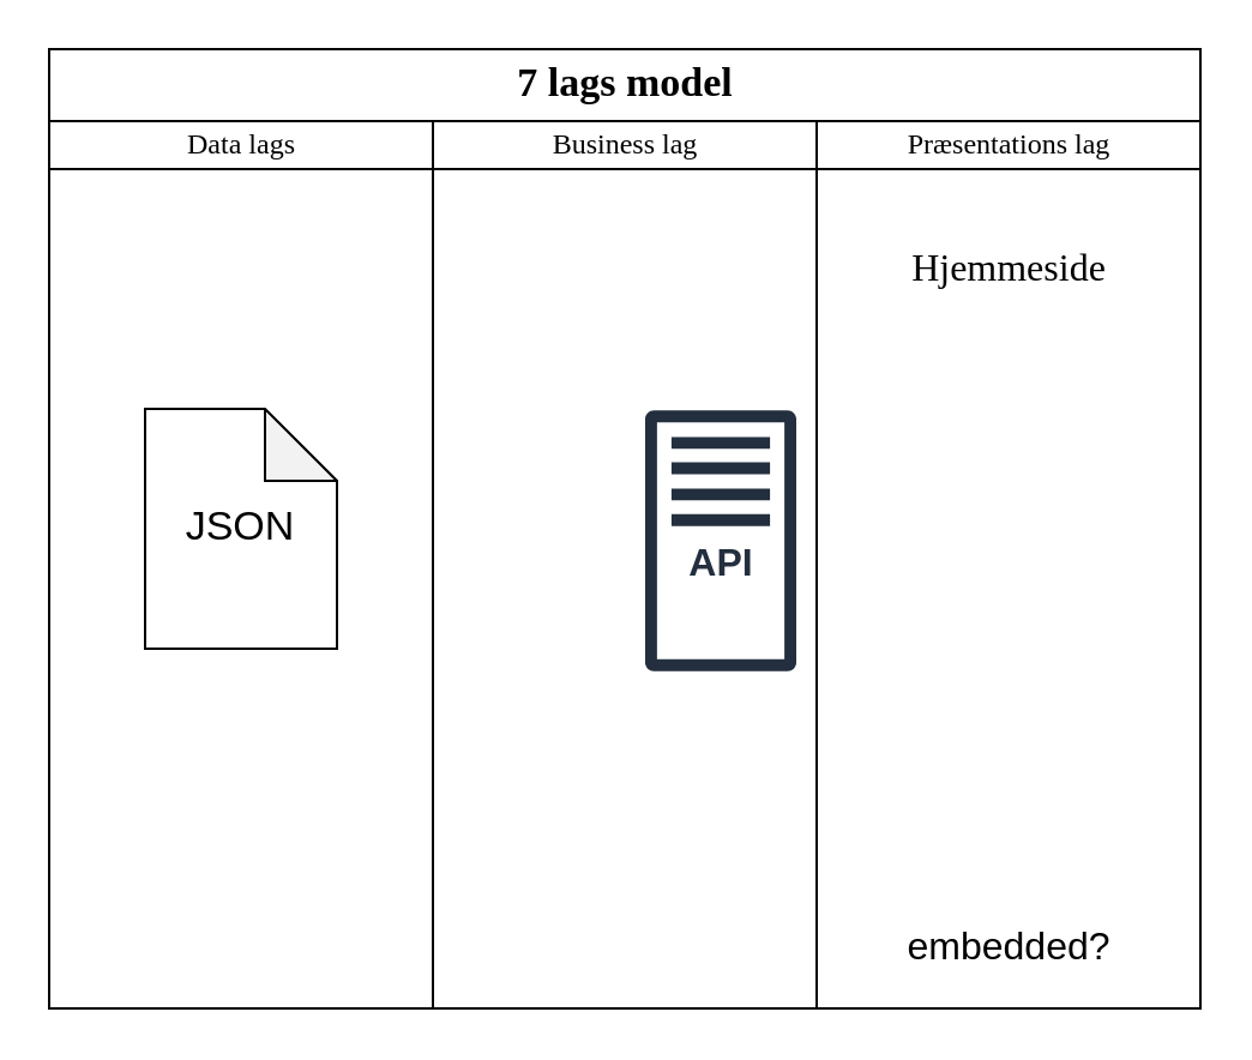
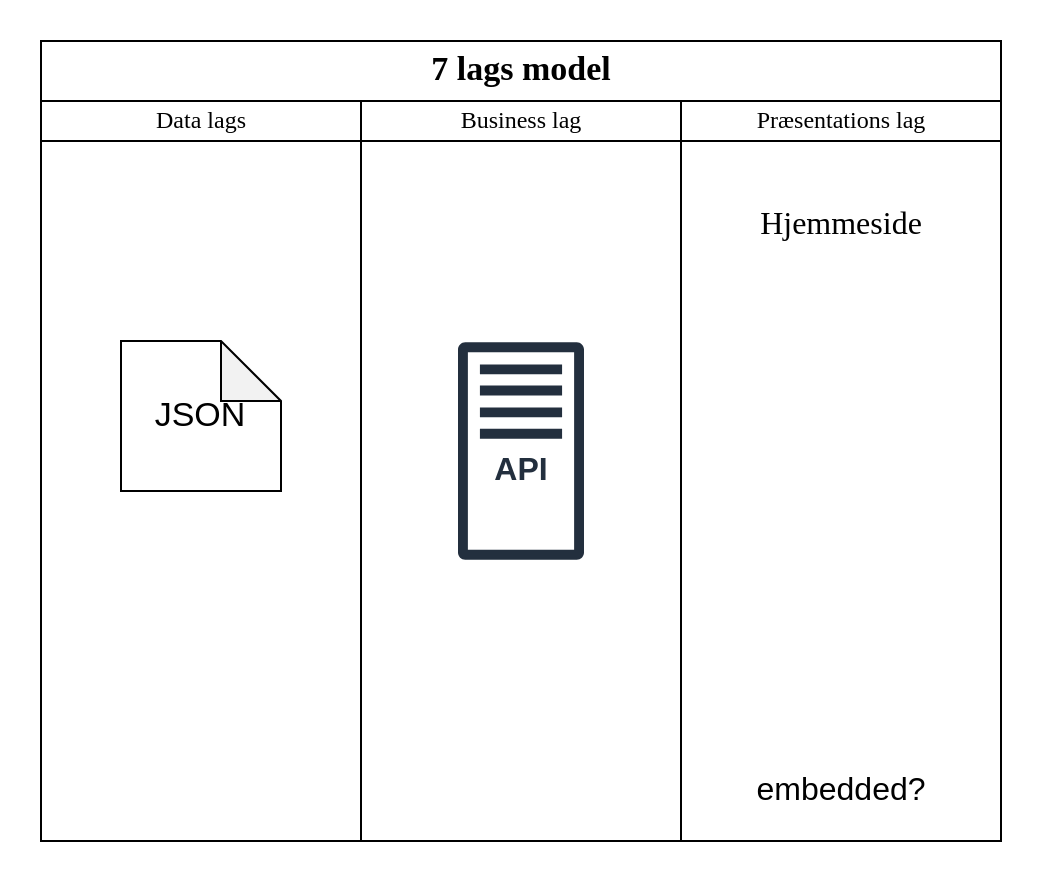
- <mxCell id="4" value="JSON" style="shape=note;whiteSpace=wrap;html=1;backgroundOutline=1;darkOpacity=0.05;fontSize=17;" vertex="1" parent="3"><mxGeometry x="40" y="120" width="80" height="100" as="geometry" /></mxCell>
+ <mxCell id="4" value="JSON" style="shape=note;whiteSpace=wrap;html=1;backgroundOutline=1;darkOpacity=0.05;fontSize=17;" vertex="1" parent="3"><mxGeometry x="40" y="120" width="80" height="75" as="geometry" /></mxCell>
- <mxCell id="6" value="API" style="outlineConnect=0;fontColor=#232F3E;gradientColor=none;fillColor=#232F3E;strokeColor=none;dashed=0;verticalLabelPosition=middle;verticalAlign=middle;align=center;html=1;fontSize=16;fontStyle=1;aspect=fixed;pointerEvents=1;shape=mxgraph.aws4.traditional_server;labelPosition=center;spacingTop=17;" vertex="1" parent="5"><mxGeometry x="88.5" y="120" width="63" height="110" as="geometry" /></mxCell>
+ <mxCell id="6" value="API" style="outlineConnect=0;fontColor=#232F3E;gradientColor=none;fillColor=#232F3E;strokeColor=none;dashed=0;verticalLabelPosition=middle;verticalAlign=middle;align=center;html=1;fontSize=16;fontStyle=1;aspect=fixed;pointerEvents=1;shape=mxgraph.aws4.traditional_server;labelPosition=center;spacingTop=17;" vertex="1" parent="5"><mxGeometry x="48.5" y="120" width="63" height="110" as="geometry" /></mxCell>
